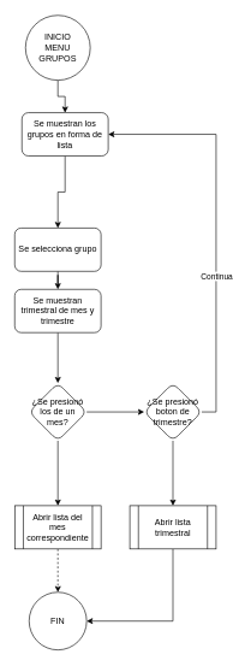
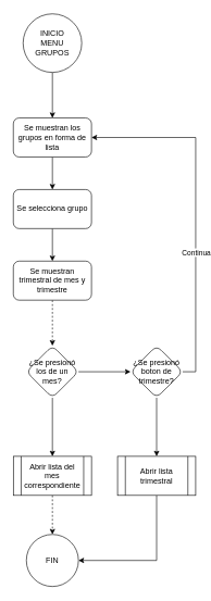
- <mxCell id="5" value="Se muestran los grupos en forma de lista" style="rounded=1;whiteSpace=wrap;html=1;" vertex="1" parent="1"><mxGeometry x="30" y="155" width="120" height="60" as="geometry" /></mxCell>
+ <mxCell id="5" value="Se muestran los grupos en forma de lista" style="rounded=1;whiteSpace=wrap;html=1;" vertex="1" parent="1"><mxGeometry x="20" y="180" width="120" height="60" as="geometry" /></mxCell>
- <mxCell id="7" value="Se selecciona grupo" style="rounded=1;whiteSpace=wrap;html=1;" vertex="1" parent="1"><mxGeometry x="20" y="315" width="120" height="60" as="geometry" /></mxCell>
+ <mxCell id="7" value="Se selecciona grupo" style="rounded=1;whiteSpace=wrap;html=1;" vertex="1" parent="1"><mxGeometry x="20" y="290" width="120" height="60" as="geometry" /></mxCell>
- <mxCell id="8" value="" style="edgeStyle=orthogonalEdgeStyle;rounded=0;orthogonalLoop=1;jettySize=auto;html=1;" edge="1" parent="1" source="9" target="12"><mxGeometry relative="1" as="geometry" /></mxCell>
+ <mxCell id="8" value="" style="edgeStyle=orthogonalEdgeStyle;rounded=0;orthogonalLoop=1;jettySize=auto;html=1;dashed=1;" edge="1" parent="1" source="9" target="12"><mxGeometry relative="1" as="geometry" /></mxCell>
